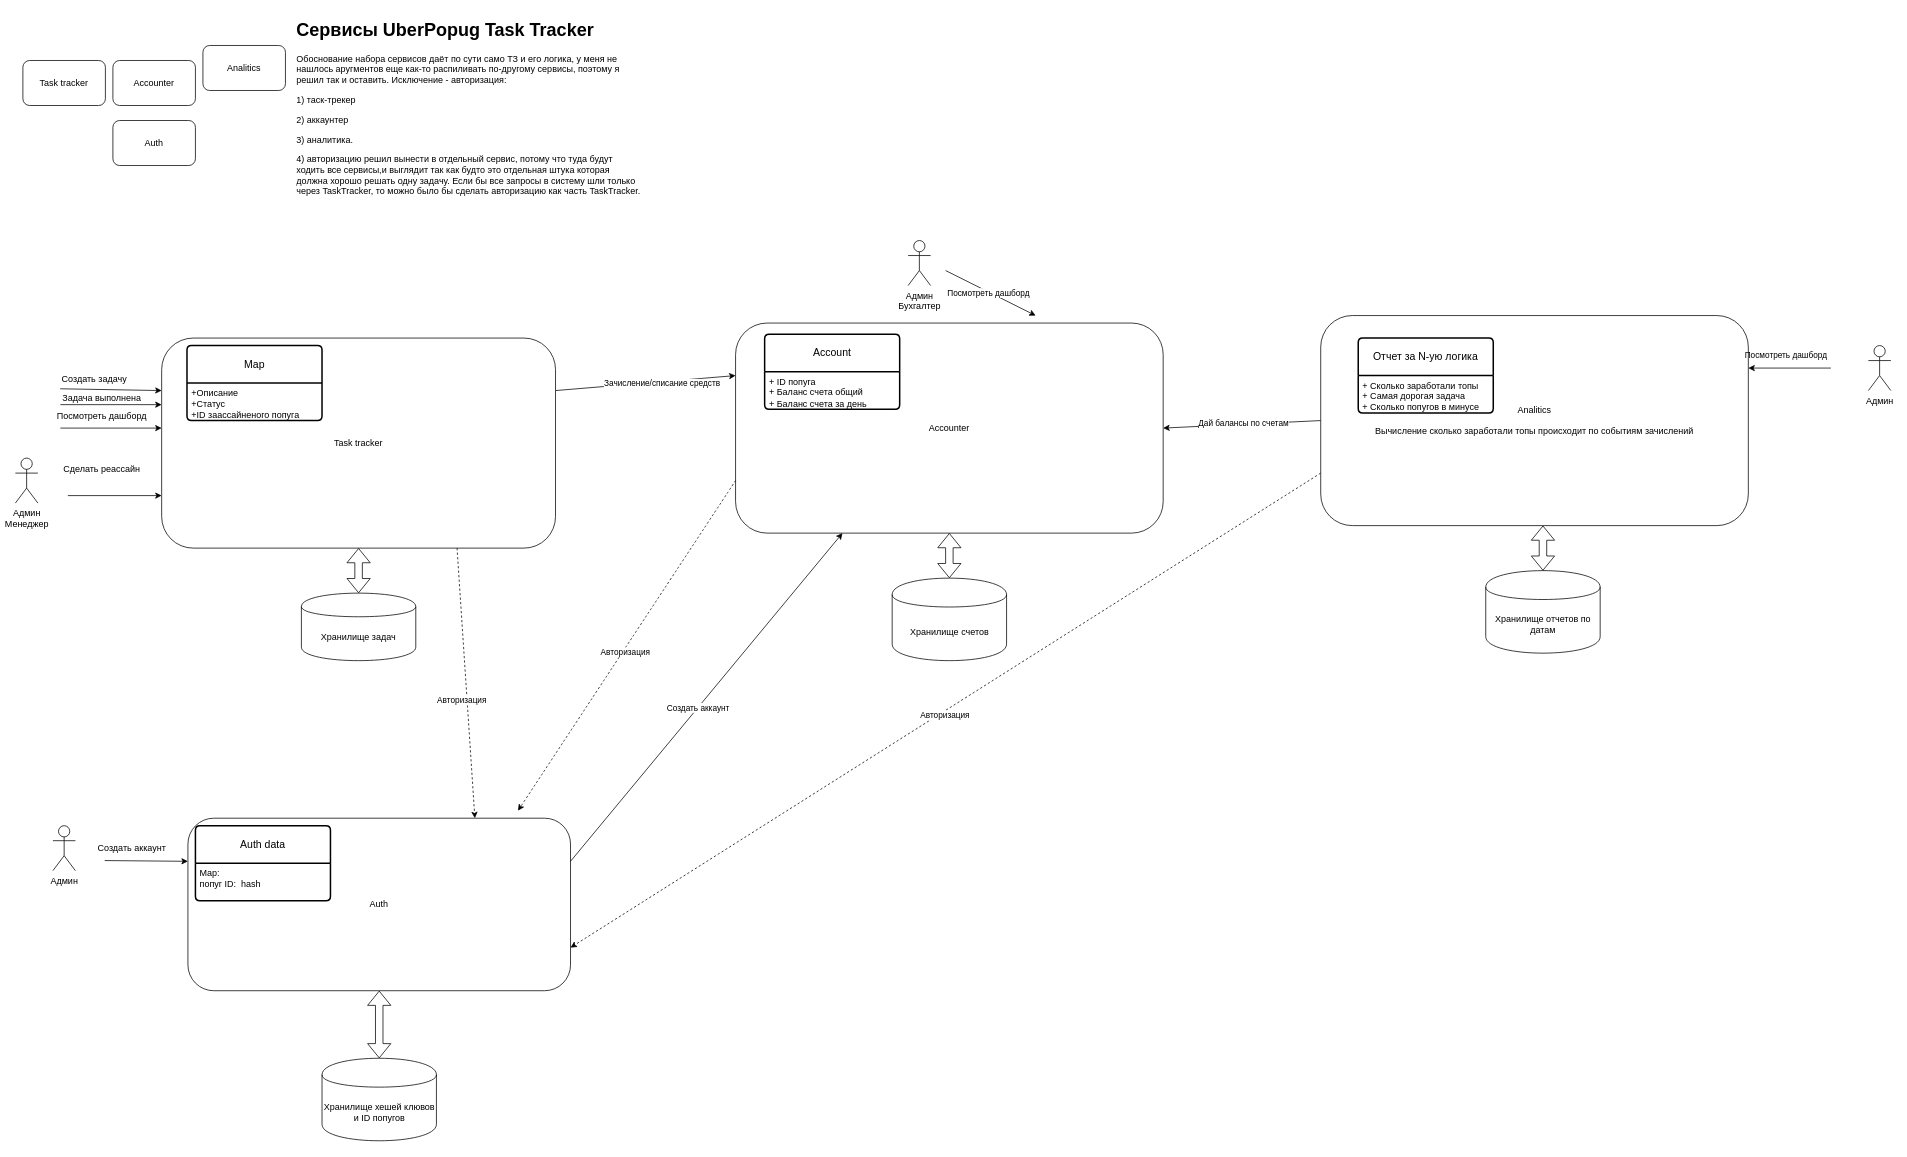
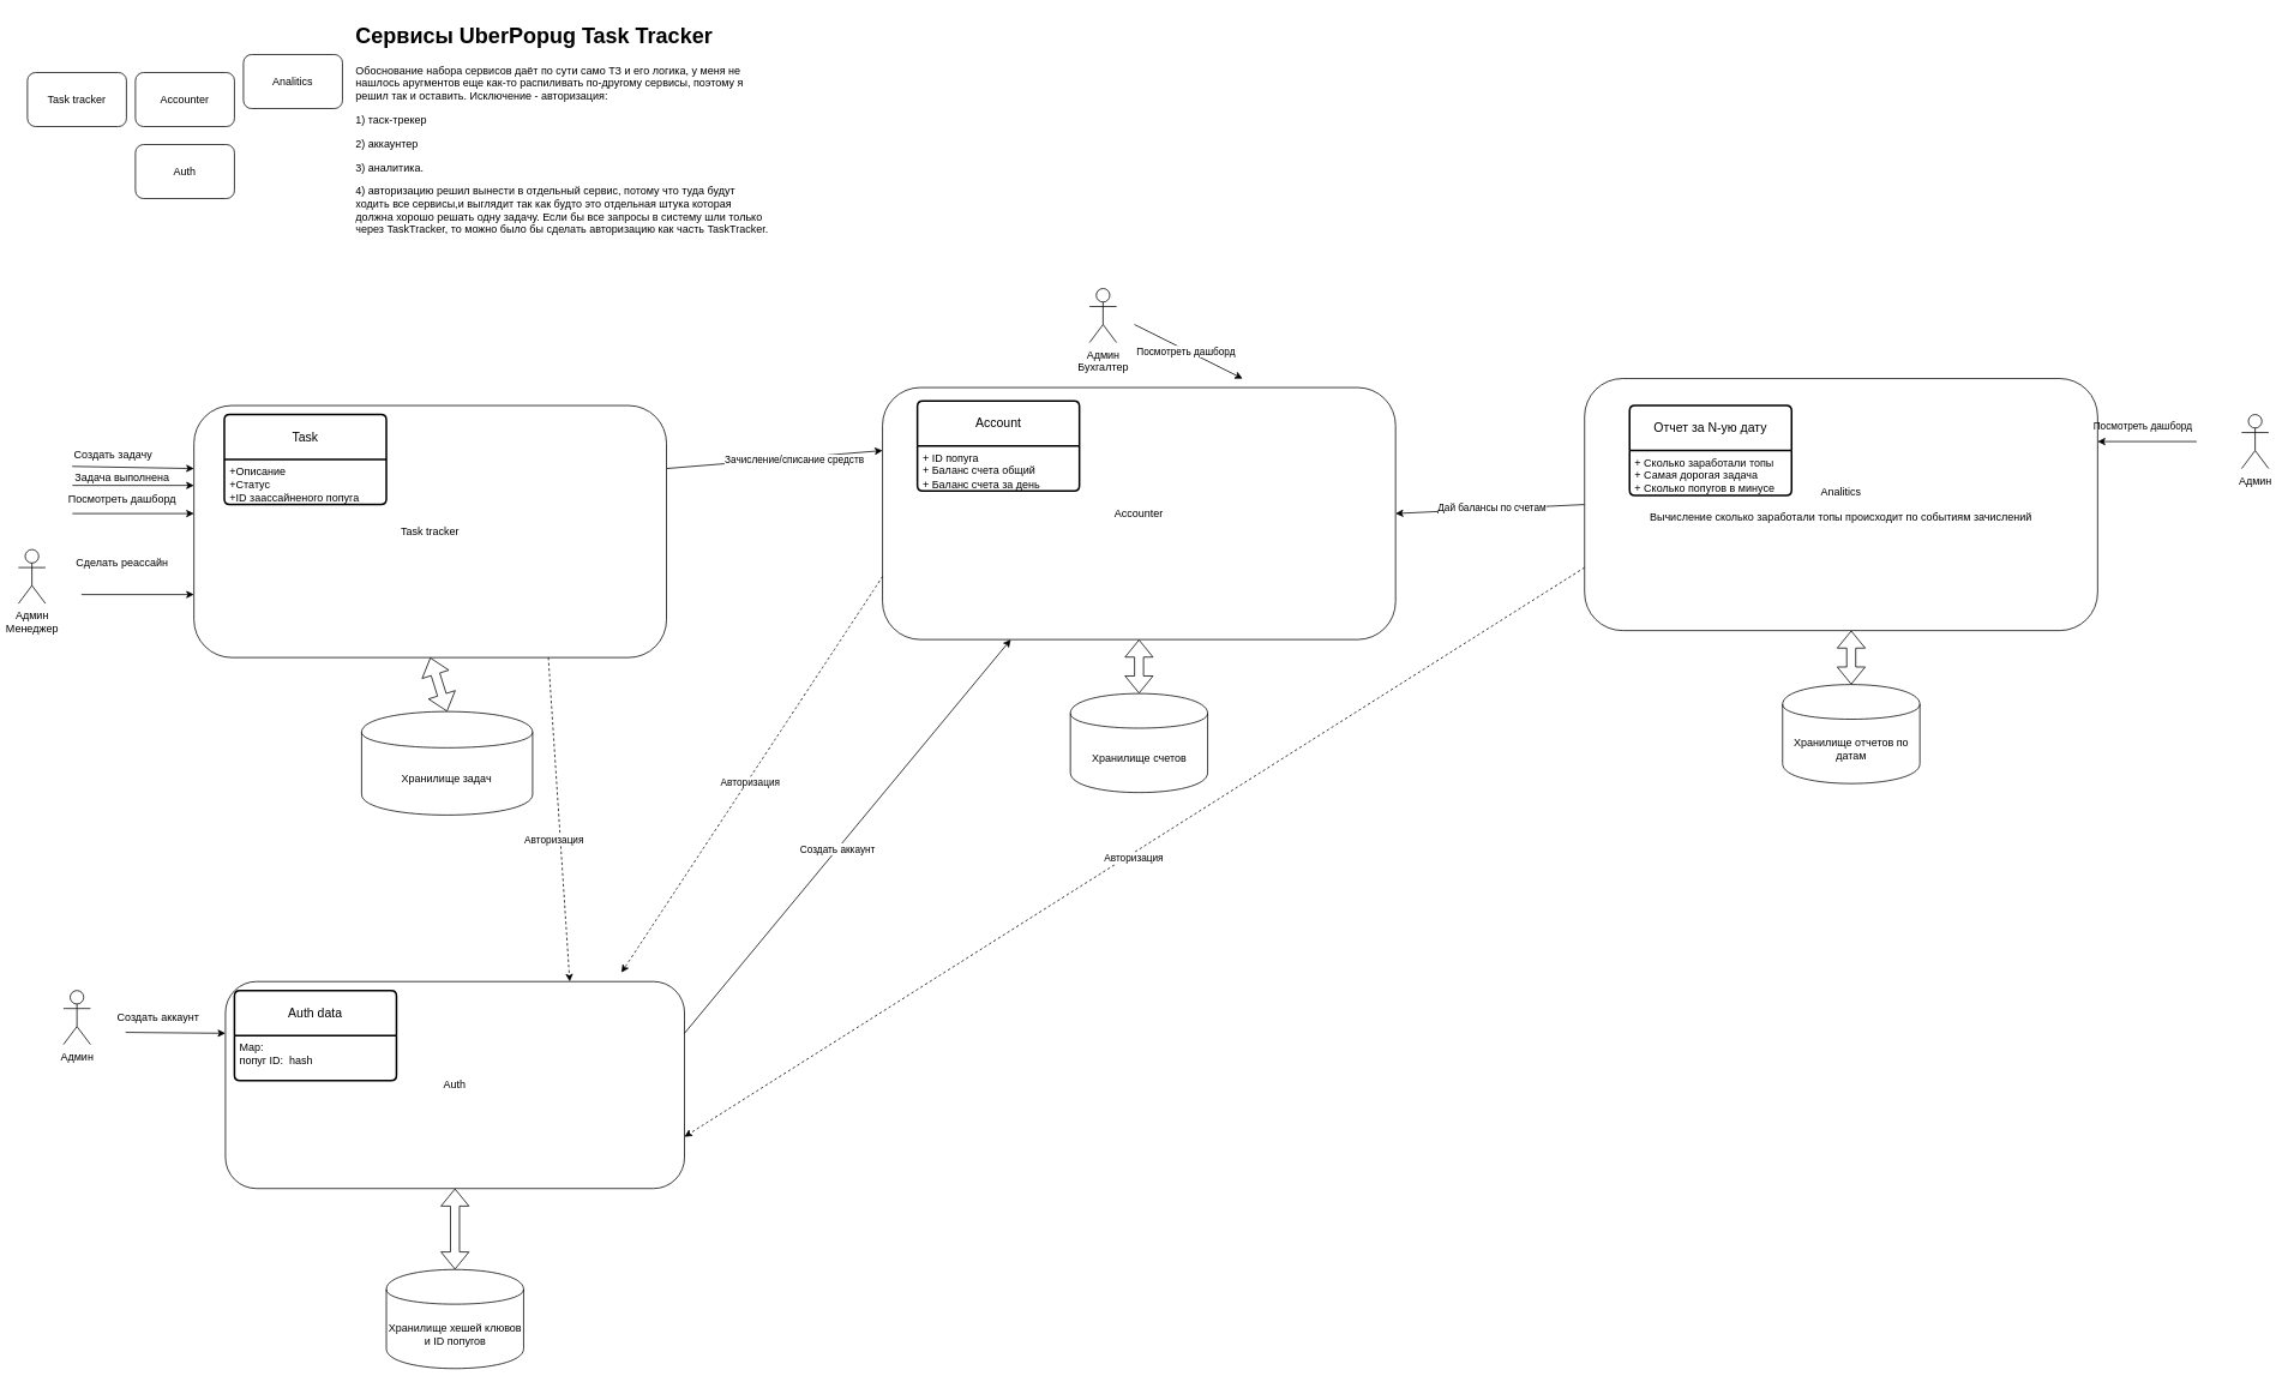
- <mxCell id="55" value="Отчет за N-ую логика" style="swimlane;childLayout=stackLayout;horizontal=1;startSize=50;horizontalStack=0;rounded=1;fontSize=14;fontStyle=0;strokeWidth=2;resizeParent=0;resizeLast=1;shadow=0;dashed=0;align=center;arcSize=4;whiteSpace=wrap;html=1;" vertex="1" parent="1"><mxGeometry x="1810" y="450" width="180" height="100" as="geometry" /></mxCell>
+ <mxCell id="55" value="Отчет за N-ую дату" style="swimlane;childLayout=stackLayout;horizontal=1;startSize=50;horizontalStack=0;rounded=1;fontSize=14;fontStyle=0;strokeWidth=2;resizeParent=0;resizeLast=1;shadow=0;dashed=0;align=center;arcSize=4;whiteSpace=wrap;html=1;" vertex="1" parent="1"><mxGeometry x="1810" y="450" width="180" height="100" as="geometry" /></mxCell>
- <mxCell id="16" value="Map" style="swimlane;childLayout=stackLayout;horizontal=1;startSize=50;horizontalStack=0;rounded=1;fontSize=14;fontStyle=0;strokeWidth=2;resizeParent=0;resizeLast=1;shadow=0;dashed=0;align=center;arcSize=4;whiteSpace=wrap;html=1;" vertex="1" parent="1"><mxGeometry x="248.75" y="460" width="180" height="100" as="geometry" /></mxCell>
+ <mxCell id="16" value="Task" style="swimlane;childLayout=stackLayout;horizontal=1;startSize=50;horizontalStack=0;rounded=1;fontSize=14;fontStyle=0;strokeWidth=2;resizeParent=0;resizeLast=1;shadow=0;dashed=0;align=center;arcSize=4;whiteSpace=wrap;html=1;" vertex="1" parent="1"><mxGeometry x="248.75" y="460" width="180" height="100" as="geometry" /></mxCell>
- <mxCell id="18" value="Хранилище задач" style="shape=cylinder;whiteSpace=wrap;html=1;boundedLbl=1;backgroundOutline=1;" vertex="1" parent="1"><mxGeometry x="401.25" y="790" width="152.5" height="90" as="geometry" /></mxCell>
+ <mxCell id="18" value="Хранилище задач" style="shape=cylinder;whiteSpace=wrap;html=1;boundedLbl=1;backgroundOutline=1;" vertex="1" parent="1"><mxGeometry x="401.25" y="790" width="190" height="115" as="geometry" /></mxCell>
